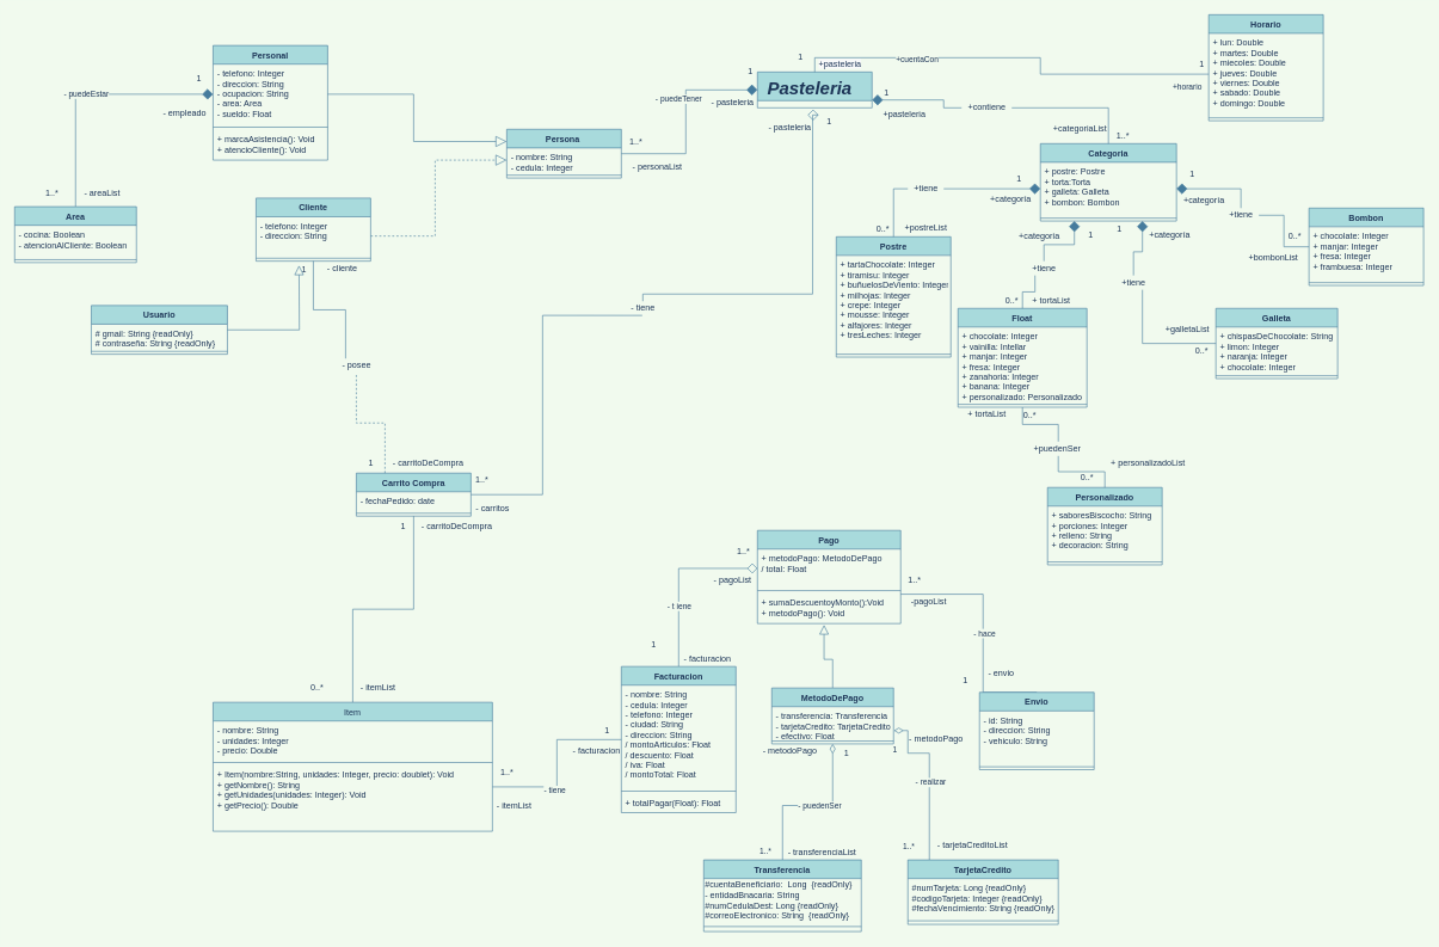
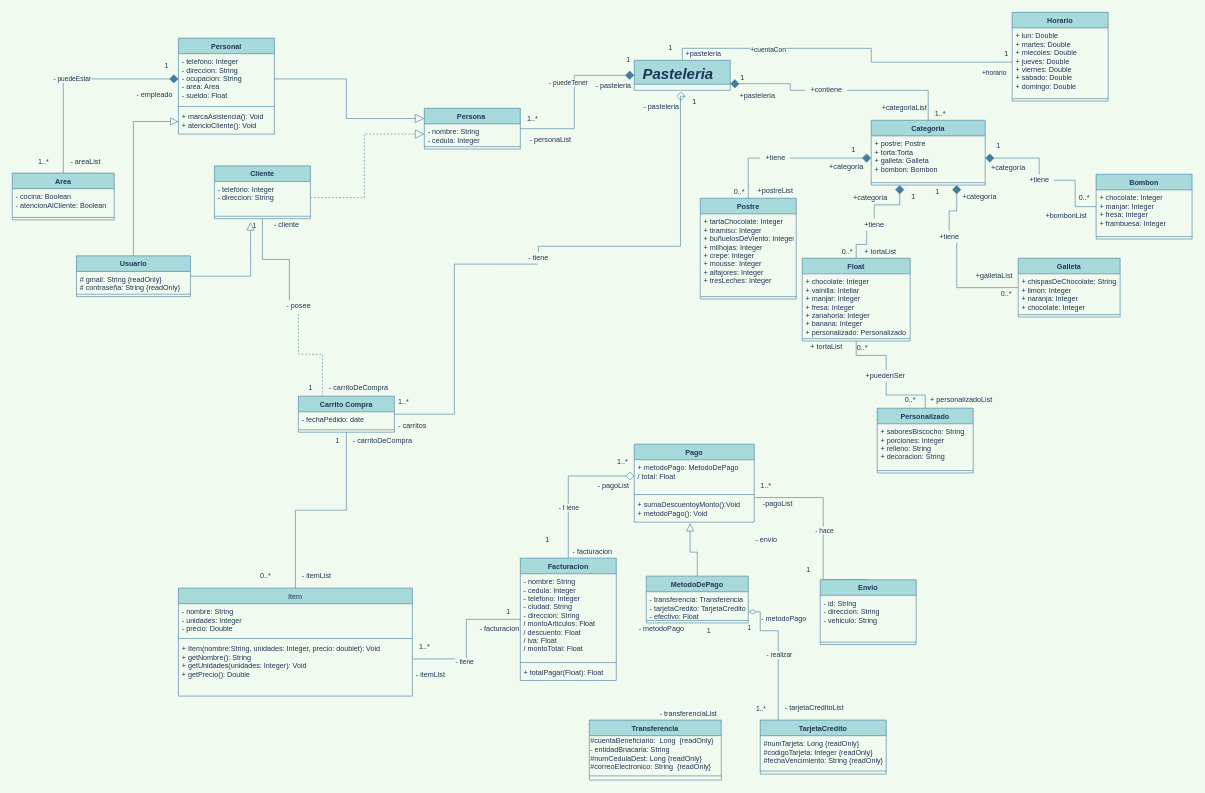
+ <mxCell id="32" style="edgeStyle=orthogonalEdgeStyle;rounded=0;orthogonalLoop=1;jettySize=auto;html=1;entryX=0;entryY=0.5;entryDx=0;entryDy=0;endArrow=block;endFill=0;endSize=11;strokeColor=#457B9D;fontColor=#1D3557;labelBackgroundColor=#F1FAEE;" parent="1" source="34" target="17" edge="1"><mxGeometry relative="1" as="geometry" /></mxCell>
- <mxCell id="176" value="+ personalizadoList" style="text;html=1;align=center;verticalAlign=middle;resizable=0;points=[];autosize=1;fontColor=#1D3557;" parent="1" vertex="1"><mxGeometry x="1542" y="636" width="120" height="20" as="geometry" /></mxCell>
+ <mxCell id="176" value="+ personalizadoList" style="text;html=1;align=center;verticalAlign=middle;resizable=0;points=[];autosize=1;fontColor=#1D3557;" parent="1" vertex="1"><mxGeometry x="1542" y="656" width="120" height="20" as="geometry" /></mxCell>
- <mxCell id="143" value="- envio" style="text;html=1;align=center;verticalAlign=middle;resizable=0;points=[];autosize=1;fontColor=#1D3557;" parent="1" vertex="1"><mxGeometry x="1372" y="930" width="50" height="20" as="geometry" /></mxCell>
+ <mxCell id="143" value="- envio" style="text;html=1;align=center;verticalAlign=middle;resizable=0;points=[];autosize=1;fontColor=#1D3557;" parent="1" vertex="1"><mxGeometry x="1252" y="890" width="50" height="20" as="geometry" /></mxCell>
- <mxCell id="152" style="edgeStyle=orthogonalEdgeStyle;rounded=0;orthogonalLoop=1;jettySize=auto;html=1;entryX=0.5;entryY=1;entryDx=0;entryDy=0;endArrow=diamondThin;endFill=0;endSize=11;strokeColor=#457B9D;fontColor=#1D3557;labelBackgroundColor=#F1FAEE;" parent="1" source="155" target="167" edge="1"><mxGeometry relative="1" as="geometry"><mxPoint x="1163.53" y="1063.87" as="targetPoint" /></mxGeometry></mxCell>
- <mxCell id="153" value="1..*" style="edgeLabel;html=1;align=center;verticalAlign=middle;resizable=0;points=[];fontColor=#1D3557;labelBackgroundColor=#F1FAEE;" parent="152" vertex="1" connectable="0"><mxGeometry x="-0.891" y="1" relative="1" as="geometry"><mxPoint x="-24" as="offset" /></mxGeometry></mxCell>
- <mxCell id="154" value="- puedenSer" style="edgeLabel;html=1;align=center;verticalAlign=middle;resizable=0;points=[];fontColor=#1D3557;labelBackgroundColor=#F1FAEE;" parent="152" vertex="1" connectable="0"><mxGeometry x="0.093" relative="1" as="geometry"><mxPoint as="offset" /></mxGeometry></mxCell>
